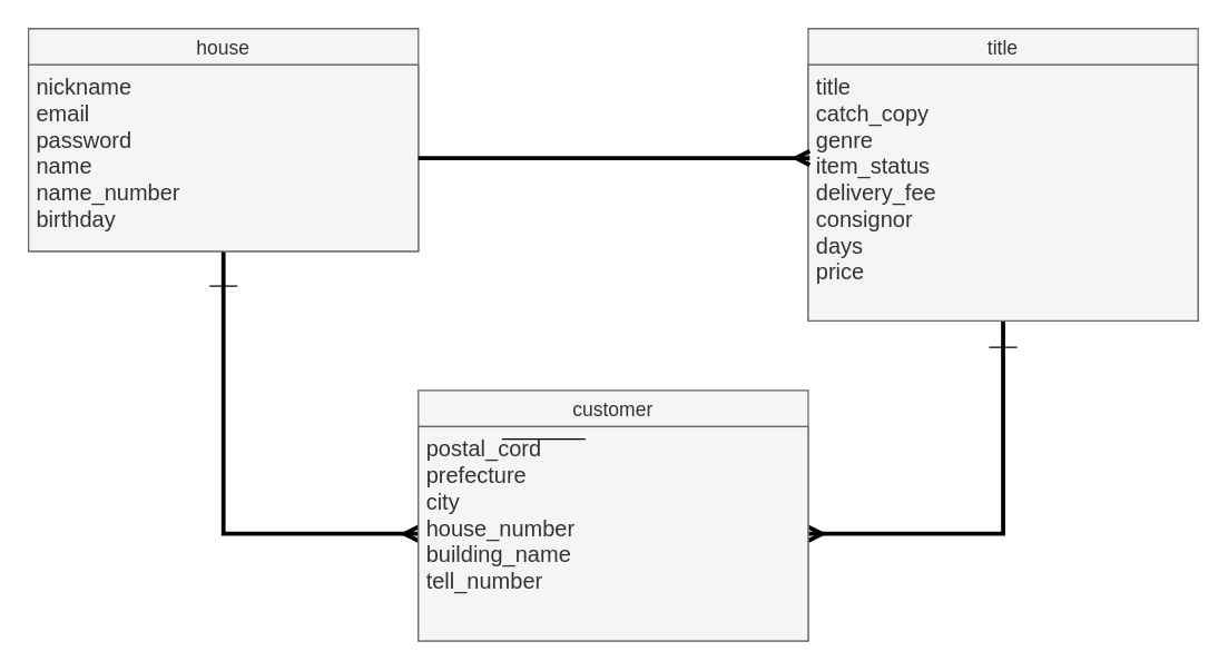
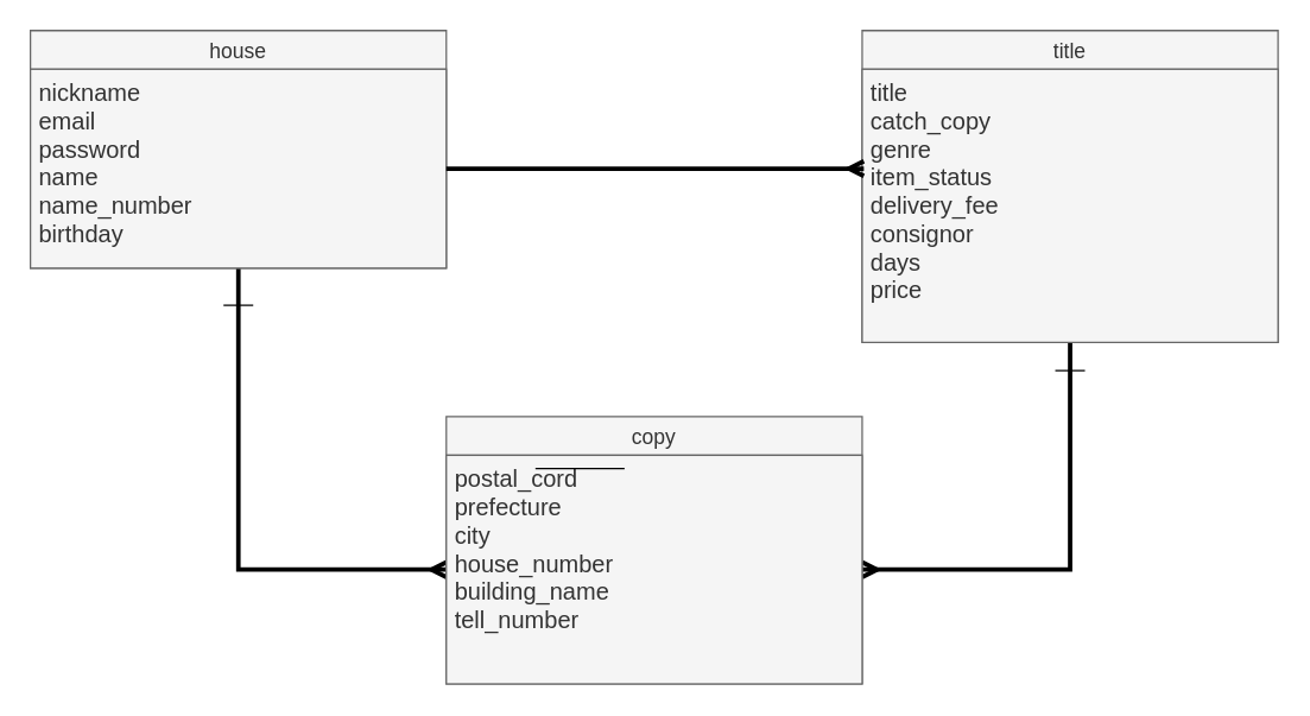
- <mxCell id="9" value="customer" style="swimlane;fontStyle=0;childLayout=stackLayout;horizontal=1;startSize=26;horizontalStack=0;resizeParent=1;resizeParentMax=0;resizeLast=0;collapsible=1;marginBottom=0;align=center;fontSize=14;fillColor=#f5f5f5;strokeColor=#666666;fontColor=#333333;" vertex="1" parent="1"><mxGeometry x="300" y="280" width="280" height="180" as="geometry"><mxRectangle x="120" y="60" width="50" height="26" as="alternateBounds" /></mxGeometry></mxCell>
+ <mxCell id="9" value="copy" style="swimlane;fontStyle=0;childLayout=stackLayout;horizontal=1;startSize=26;horizontalStack=0;resizeParent=1;resizeParentMax=0;resizeLast=0;collapsible=1;marginBottom=0;align=center;fontSize=14;fillColor=#f5f5f5;strokeColor=#666666;fontColor=#333333;" vertex="1" parent="1"><mxGeometry x="300" y="280" width="280" height="180" as="geometry"><mxRectangle x="120" y="60" width="50" height="26" as="alternateBounds" /></mxGeometry></mxCell>
